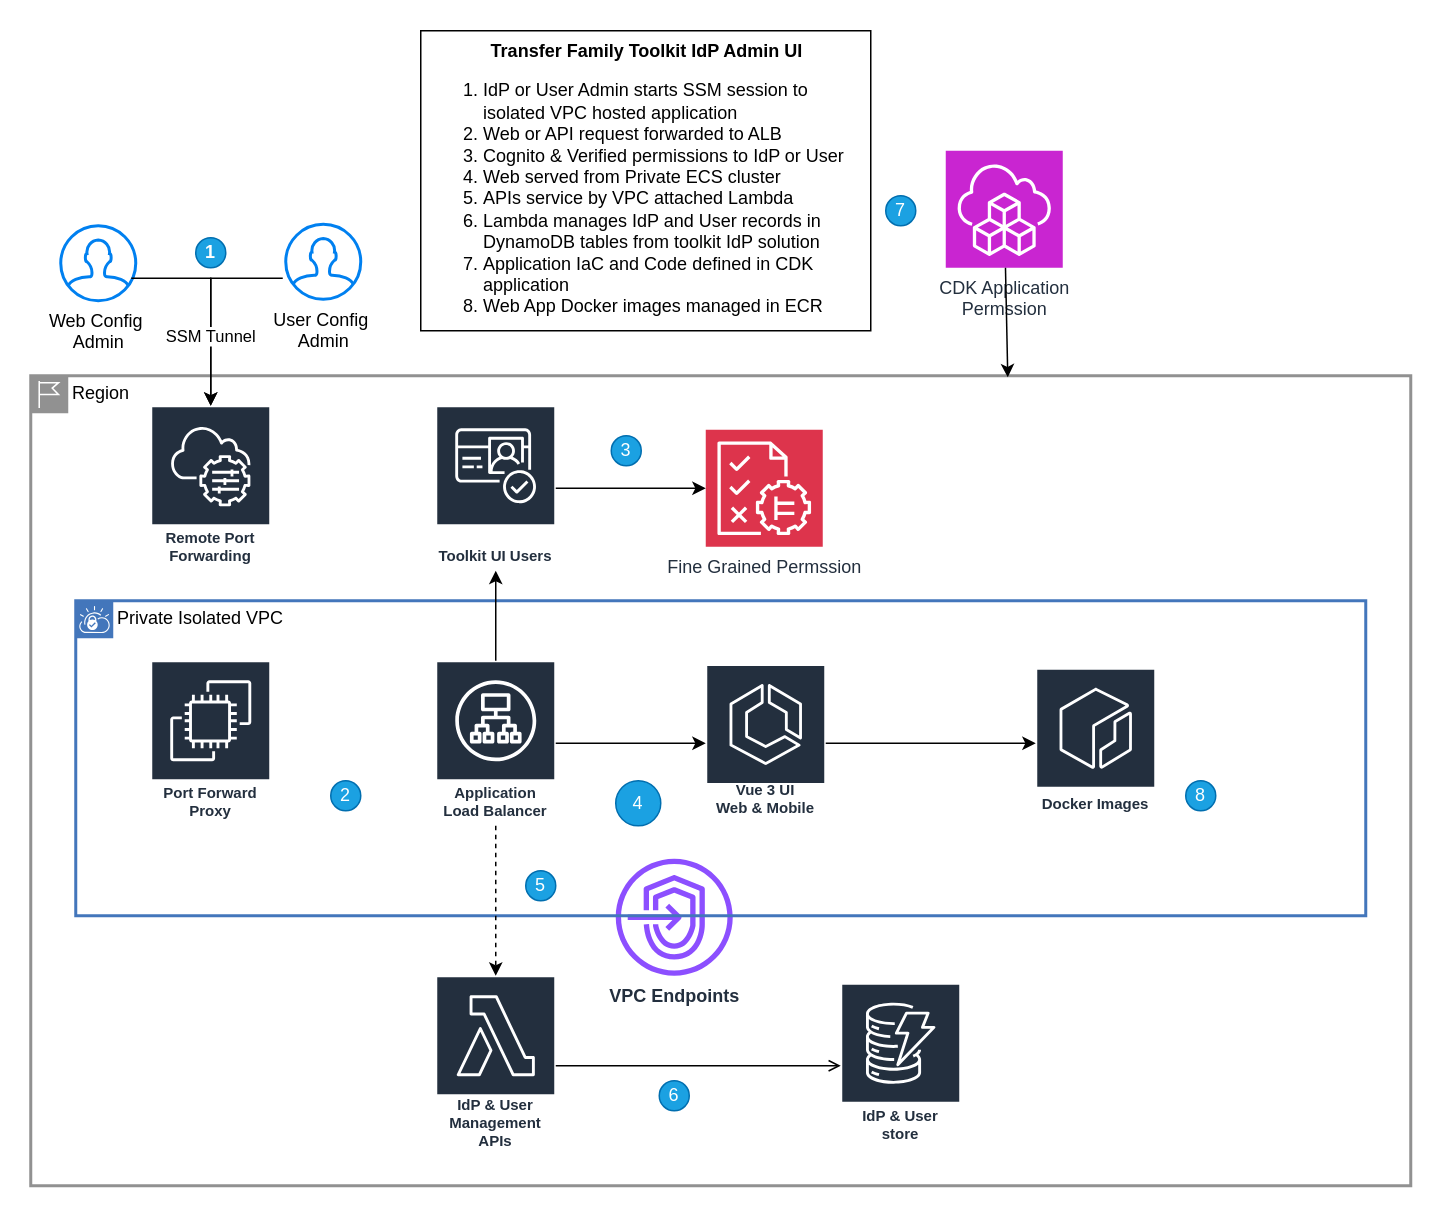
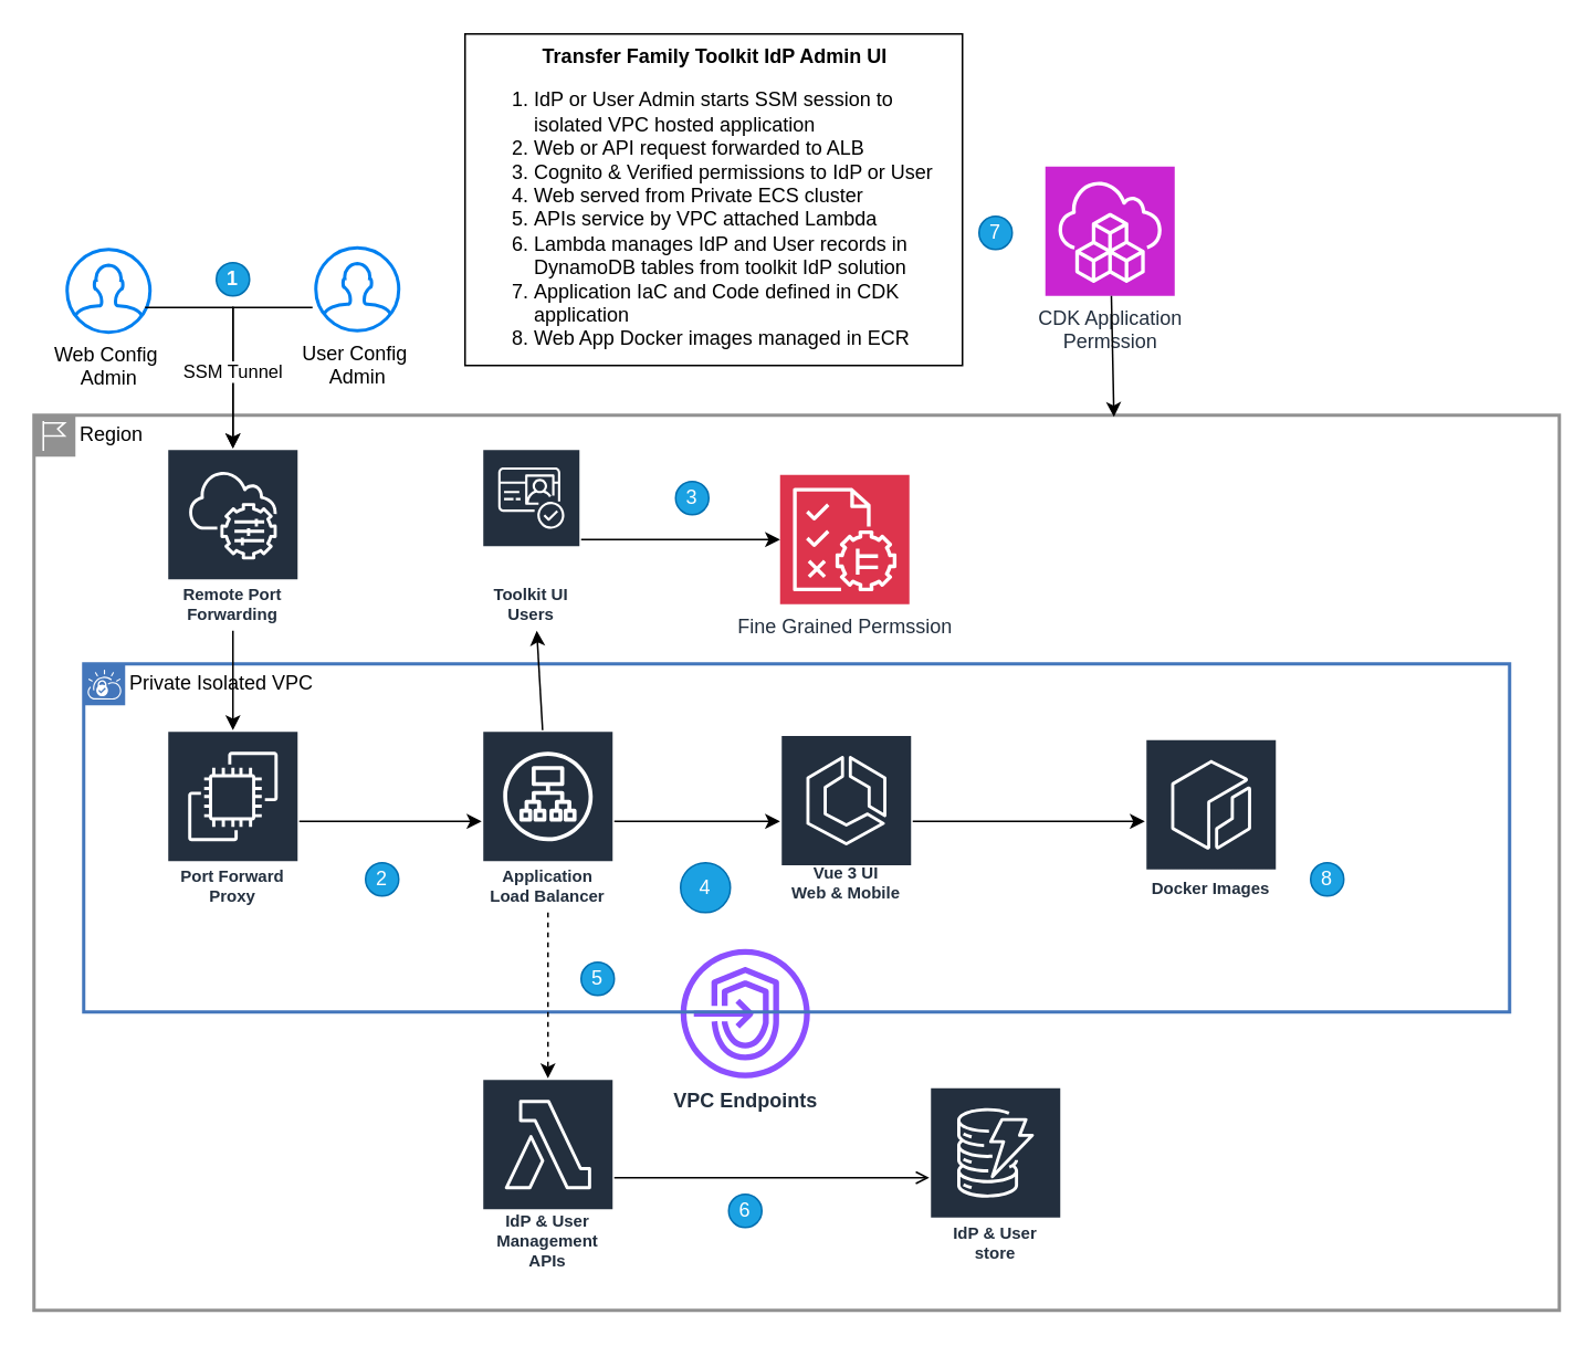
- <mxCell id="7" value="Toolkit UI Users" style="sketch=0;outlineConnect=0;fontColor=#232F3E;gradientColor=none;strokeColor=#ffffff;fillColor=#232F3E;dashed=0;verticalLabelPosition=middle;verticalAlign=bottom;align=center;html=1;whiteSpace=wrap;fontSize=10;fontStyle=1;spacing=3;shape=mxgraph.aws4.productIcon;prIcon=mxgraph.aws4.cognito;" parent="2" vertex="1"><mxGeometry x="270" y="20" width="80" height="110" as="geometry" /></mxCell>
+ <mxCell id="7" value="Toolkit UI Users" style="sketch=0;outlineConnect=0;fontColor=#232F3E;gradientColor=none;strokeColor=#ffffff;fillColor=#232F3E;dashed=0;verticalLabelPosition=middle;verticalAlign=bottom;align=center;html=1;whiteSpace=wrap;fontSize=10;fontStyle=1;spacing=3;shape=mxgraph.aws4.productIcon;prIcon=mxgraph.aws4.cognito;" parent="2" vertex="1"><mxGeometry x="270" y="20" width="60" height="110" as="geometry" /></mxCell>
+ <mxCell id="26" value="" style="endArrow=classic;html=1;rounded=0;" parent="1" source="6" target="14" edge="1"><mxGeometry width="50" height="50" relative="1" as="geometry"><mxPoint x="670" y="520" as="sourcePoint" /><mxPoint x="720" y="470" as="targetPoint" /></mxGeometry></mxCell>
+ <mxCell id="17" value="" style="endArrow=classic;html=1;rounded=0;" parent="13" source="14" target="16" edge="1"><mxGeometry width="50" height="50" relative="1" as="geometry"><mxPoint x="620" y="260" as="sourcePoint" /><mxPoint x="670" y="210" as="targetPoint" /></mxGeometry></mxCell>
